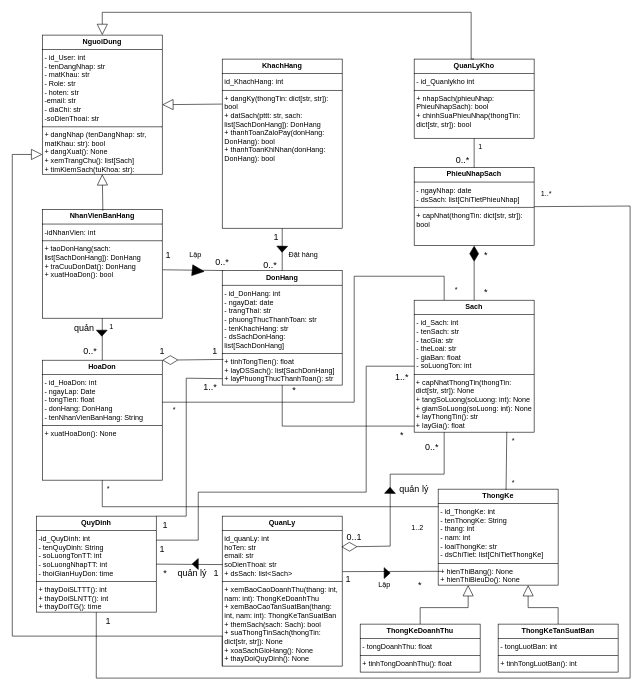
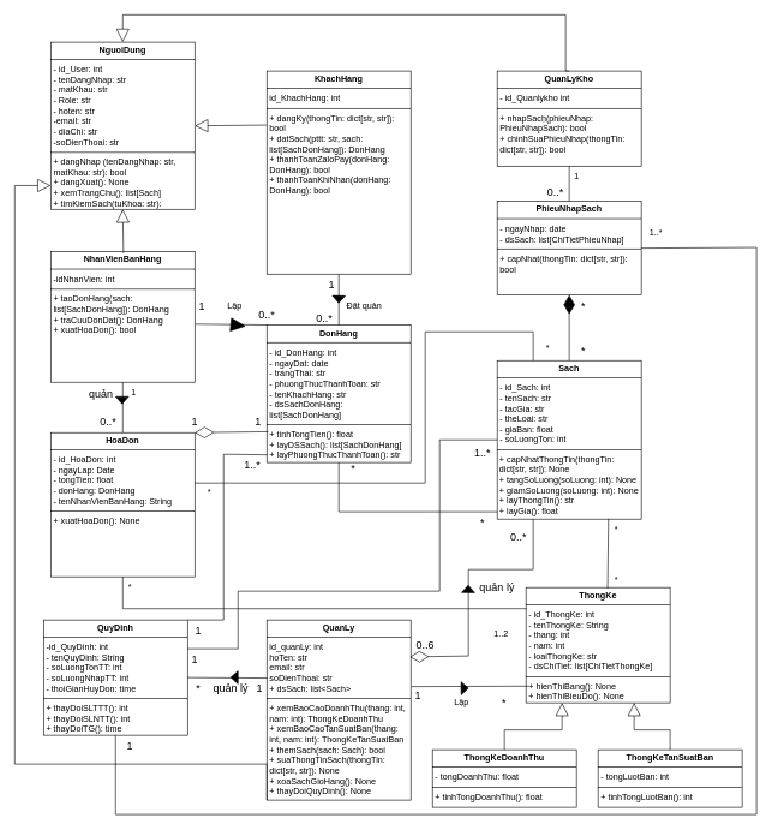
- <mxCell id="71" value="Đặt hàng" style="text;html=1;align=center;verticalAlign=middle;resizable=0;points=[];autosize=1;strokeColor=none;fillColor=none;" parent="1" vertex="1"><mxGeometry x="470" y="409" width="70" height="30" as="geometry" /></mxCell>
+ <mxCell id="71" value="Đặt quản" style="text;html=1;align=center;verticalAlign=middle;resizable=0;points=[];autosize=1;strokeColor=none;fillColor=none;" parent="1" vertex="1"><mxGeometry x="470" y="409" width="70" height="30" as="geometry" /></mxCell>
- <mxCell id="36" value="&lt;font style=&quot;font-size: 15px;&quot;&gt;0..1&lt;/font&gt;" style="text;html=1;align=center;verticalAlign=middle;whiteSpace=wrap;rounded=0;" parent="1" vertex="1"><mxGeometry x="560" y="880" width="60" height="30" as="geometry" /></mxCell>
+ <mxCell id="36" value="&lt;font style=&quot;font-size: 15px;&quot;&gt;0..6&lt;/font&gt;" style="text;html=1;align=center;verticalAlign=middle;whiteSpace=wrap;rounded=0;" parent="1" vertex="1"><mxGeometry x="560" y="880" width="60" height="30" as="geometry" /></mxCell>
